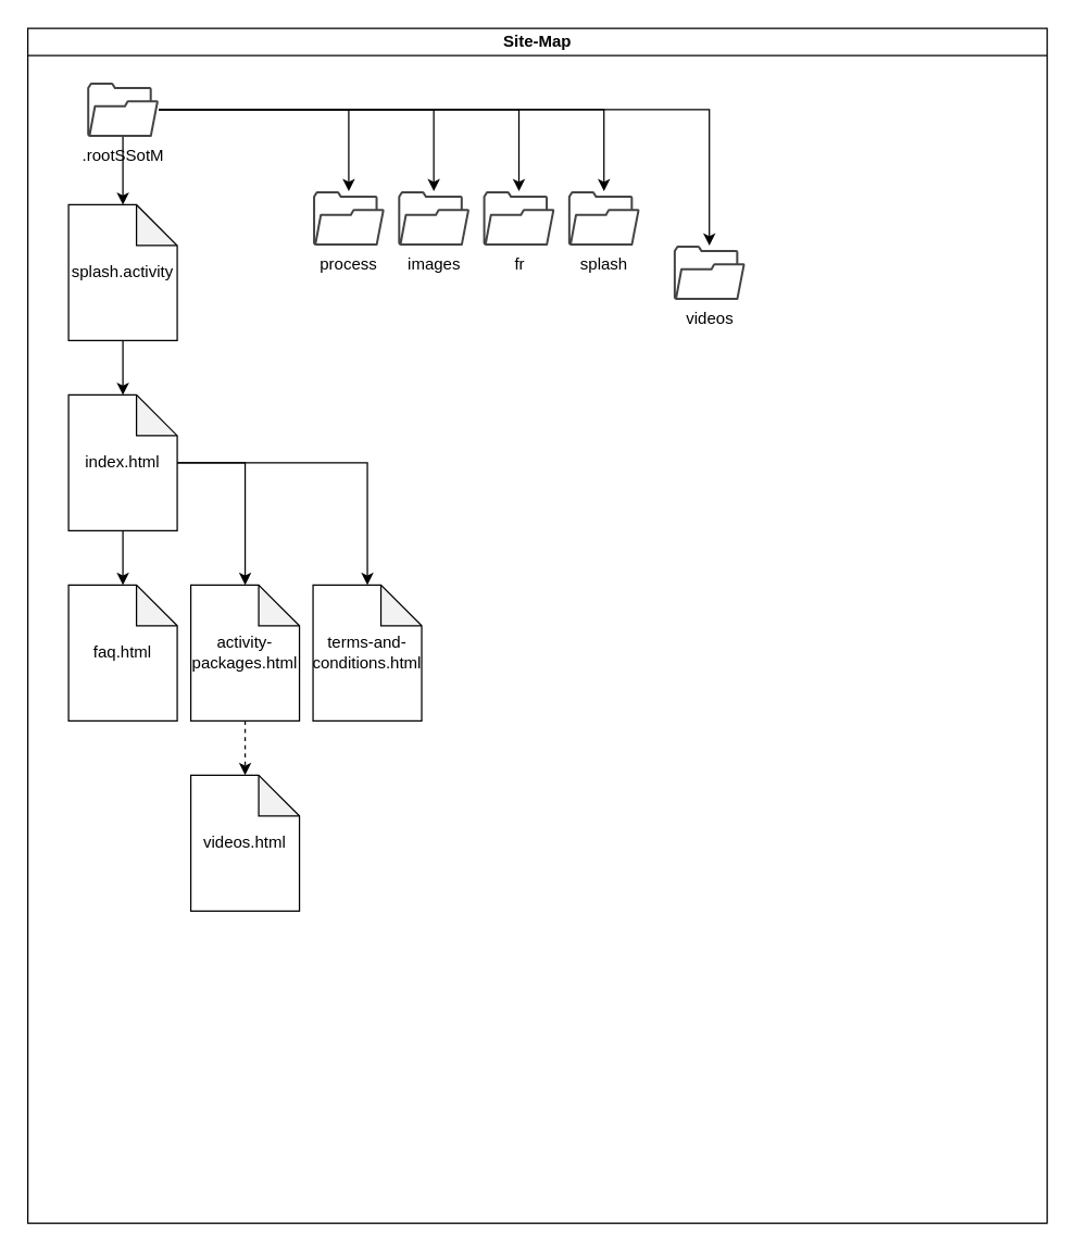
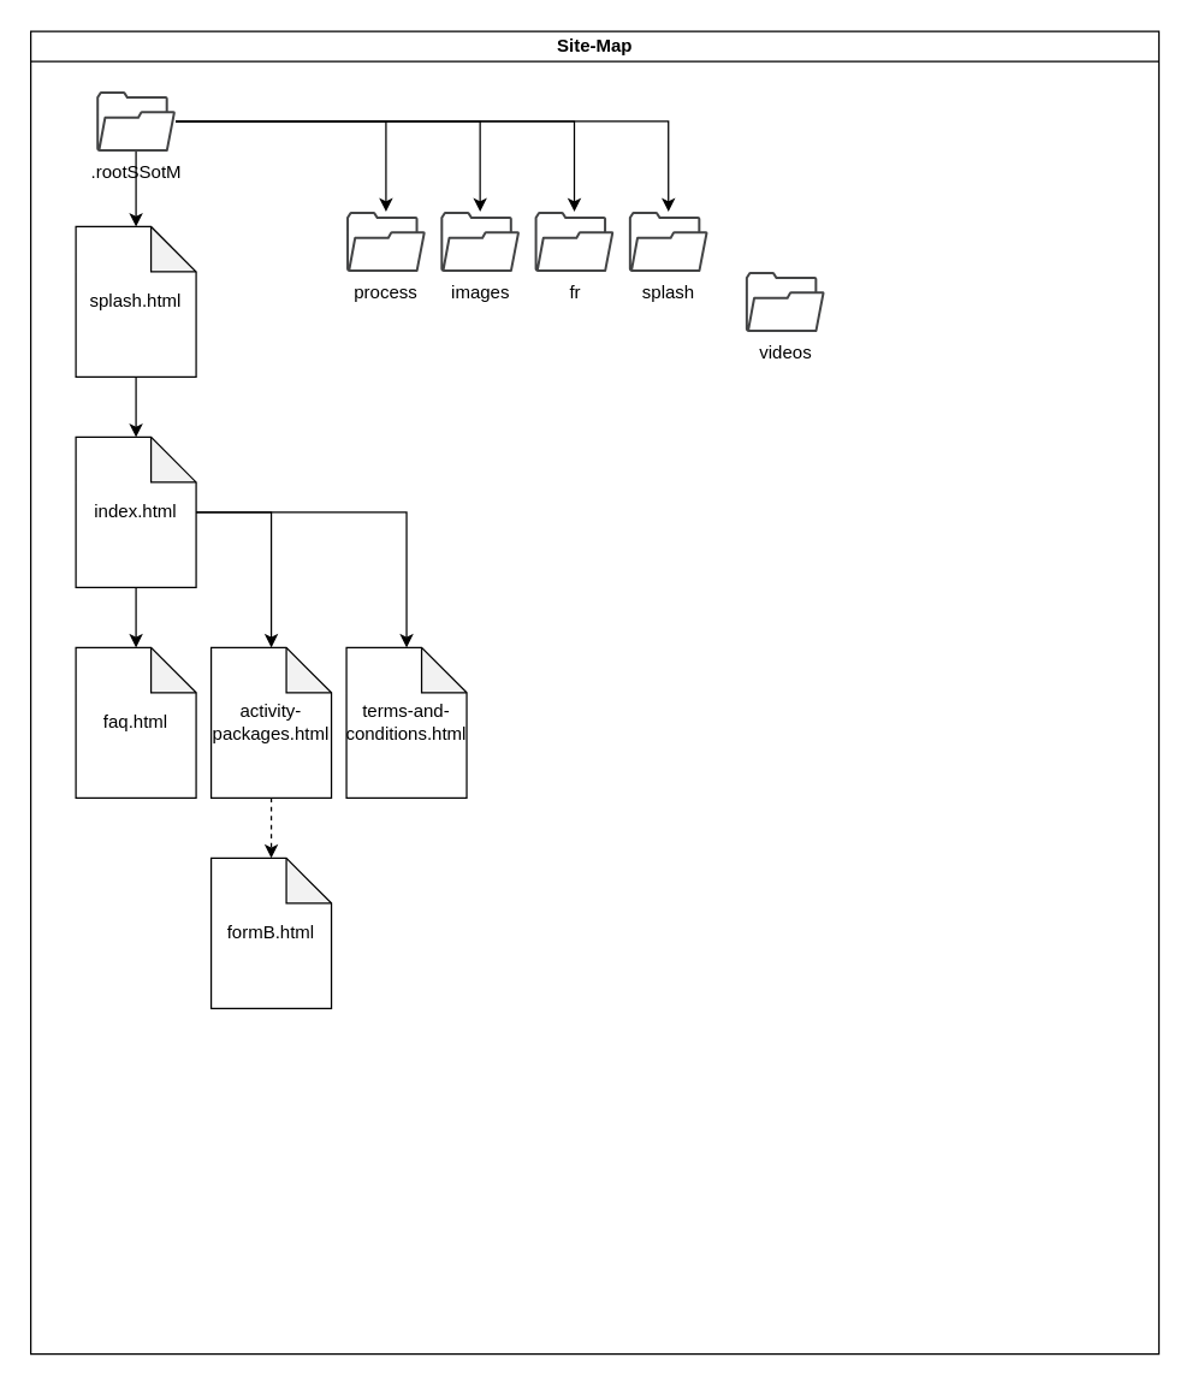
- <mxCell id="24" value="" style="edgeStyle=orthogonalEdgeStyle;rounded=0;orthogonalLoop=1;jettySize=auto;html=1;" edge="1" source="15" target="25" parent="2"><mxGeometry relative="1" as="geometry" /></mxCell>
- <mxCell id="3" value="splash.activity" style="shape=note;whiteSpace=wrap;html=1;backgroundOutline=1;darkOpacity=0.05;" vertex="1" parent="2"><mxGeometry x="30" y="130" width="80" height="100" as="geometry" /></mxCell>
+ <mxCell id="3" value="splash.html" style="shape=note;whiteSpace=wrap;html=1;backgroundOutline=1;darkOpacity=0.05;" vertex="1" parent="2"><mxGeometry x="30" y="130" width="80" height="100" as="geometry" /></mxCell>
- <mxCell id="13" value="videos.html" style="shape=note;whiteSpace=wrap;html=1;backgroundOutline=1;darkOpacity=0.05;" vertex="1" parent="2"><mxGeometry x="120" y="550" width="80" height="100" as="geometry" /></mxCell>
+ <mxCell id="13" value="formB.html" style="shape=note;whiteSpace=wrap;html=1;backgroundOutline=1;darkOpacity=0.05;" vertex="1" parent="2"><mxGeometry x="120" y="550" width="80" height="100" as="geometry" /></mxCell>
